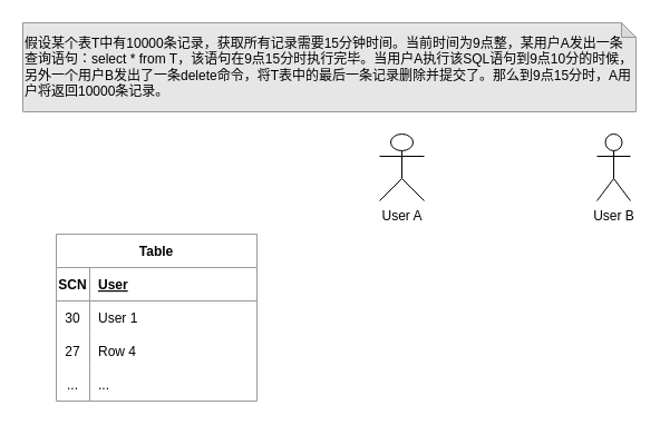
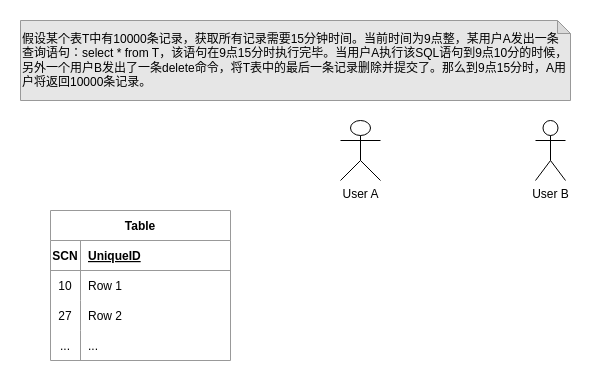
- <mxCell id="7" value="User" style="shape=partialRectangle;connectable=0;fillColor=none;top=0;left=0;bottom=0;right=0;align=left;spacingLeft=6;fontStyle=5;overflow=hidden;strokeColor=#999999;" vertex="1" parent="5"><mxGeometry x="30" width="150" height="30" as="geometry"><mxRectangle width="150" height="30" as="alternateBounds" /></mxGeometry></mxCell>
+ <mxCell id="7" value="UniqueID" style="shape=partialRectangle;connectable=0;fillColor=none;top=0;left=0;bottom=0;right=0;align=left;spacingLeft=6;fontStyle=5;overflow=hidden;strokeColor=#999999;" vertex="1" parent="5"><mxGeometry x="30" width="150" height="30" as="geometry"><mxRectangle width="150" height="30" as="alternateBounds" /></mxGeometry></mxCell>
- <mxCell id="9" value="30" style="shape=partialRectangle;connectable=0;fillColor=none;top=0;left=0;bottom=0;right=0;editable=1;overflow=hidden;strokeColor=#999999;" vertex="1" parent="8"><mxGeometry width="30" height="30" as="geometry"><mxRectangle width="30" height="30" as="alternateBounds" /></mxGeometry></mxCell>
+ <mxCell id="9" value="10" style="shape=partialRectangle;connectable=0;fillColor=none;top=0;left=0;bottom=0;right=0;editable=1;overflow=hidden;strokeColor=#999999;" vertex="1" parent="8"><mxGeometry width="30" height="30" as="geometry"><mxRectangle width="30" height="30" as="alternateBounds" /></mxGeometry></mxCell>
- <mxCell id="10" value="User 1" style="shape=partialRectangle;connectable=0;fillColor=none;top=0;left=0;bottom=0;right=0;align=left;spacingLeft=6;overflow=hidden;strokeColor=#999999;" vertex="1" parent="8"><mxGeometry x="30" width="150" height="30" as="geometry"><mxRectangle width="150" height="30" as="alternateBounds" /></mxGeometry></mxCell>
+ <mxCell id="10" value="Row 1" style="shape=partialRectangle;connectable=0;fillColor=none;top=0;left=0;bottom=0;right=0;align=left;spacingLeft=6;overflow=hidden;strokeColor=#999999;" vertex="1" parent="8"><mxGeometry x="30" width="150" height="30" as="geometry"><mxRectangle width="150" height="30" as="alternateBounds" /></mxGeometry></mxCell>
- <mxCell id="13" value="Row 4" style="shape=partialRectangle;connectable=0;fillColor=none;top=0;left=0;bottom=0;right=0;align=left;spacingLeft=6;overflow=hidden;strokeColor=#999999;" vertex="1" parent="11"><mxGeometry x="30" width="150" height="30" as="geometry"><mxRectangle width="150" height="30" as="alternateBounds" /></mxGeometry></mxCell>
+ <mxCell id="13" value="Row 2" style="shape=partialRectangle;connectable=0;fillColor=none;top=0;left=0;bottom=0;right=0;align=left;spacingLeft=6;overflow=hidden;strokeColor=#999999;" vertex="1" parent="11"><mxGeometry x="30" width="150" height="30" as="geometry"><mxRectangle width="150" height="30" as="alternateBounds" /></mxGeometry></mxCell>
